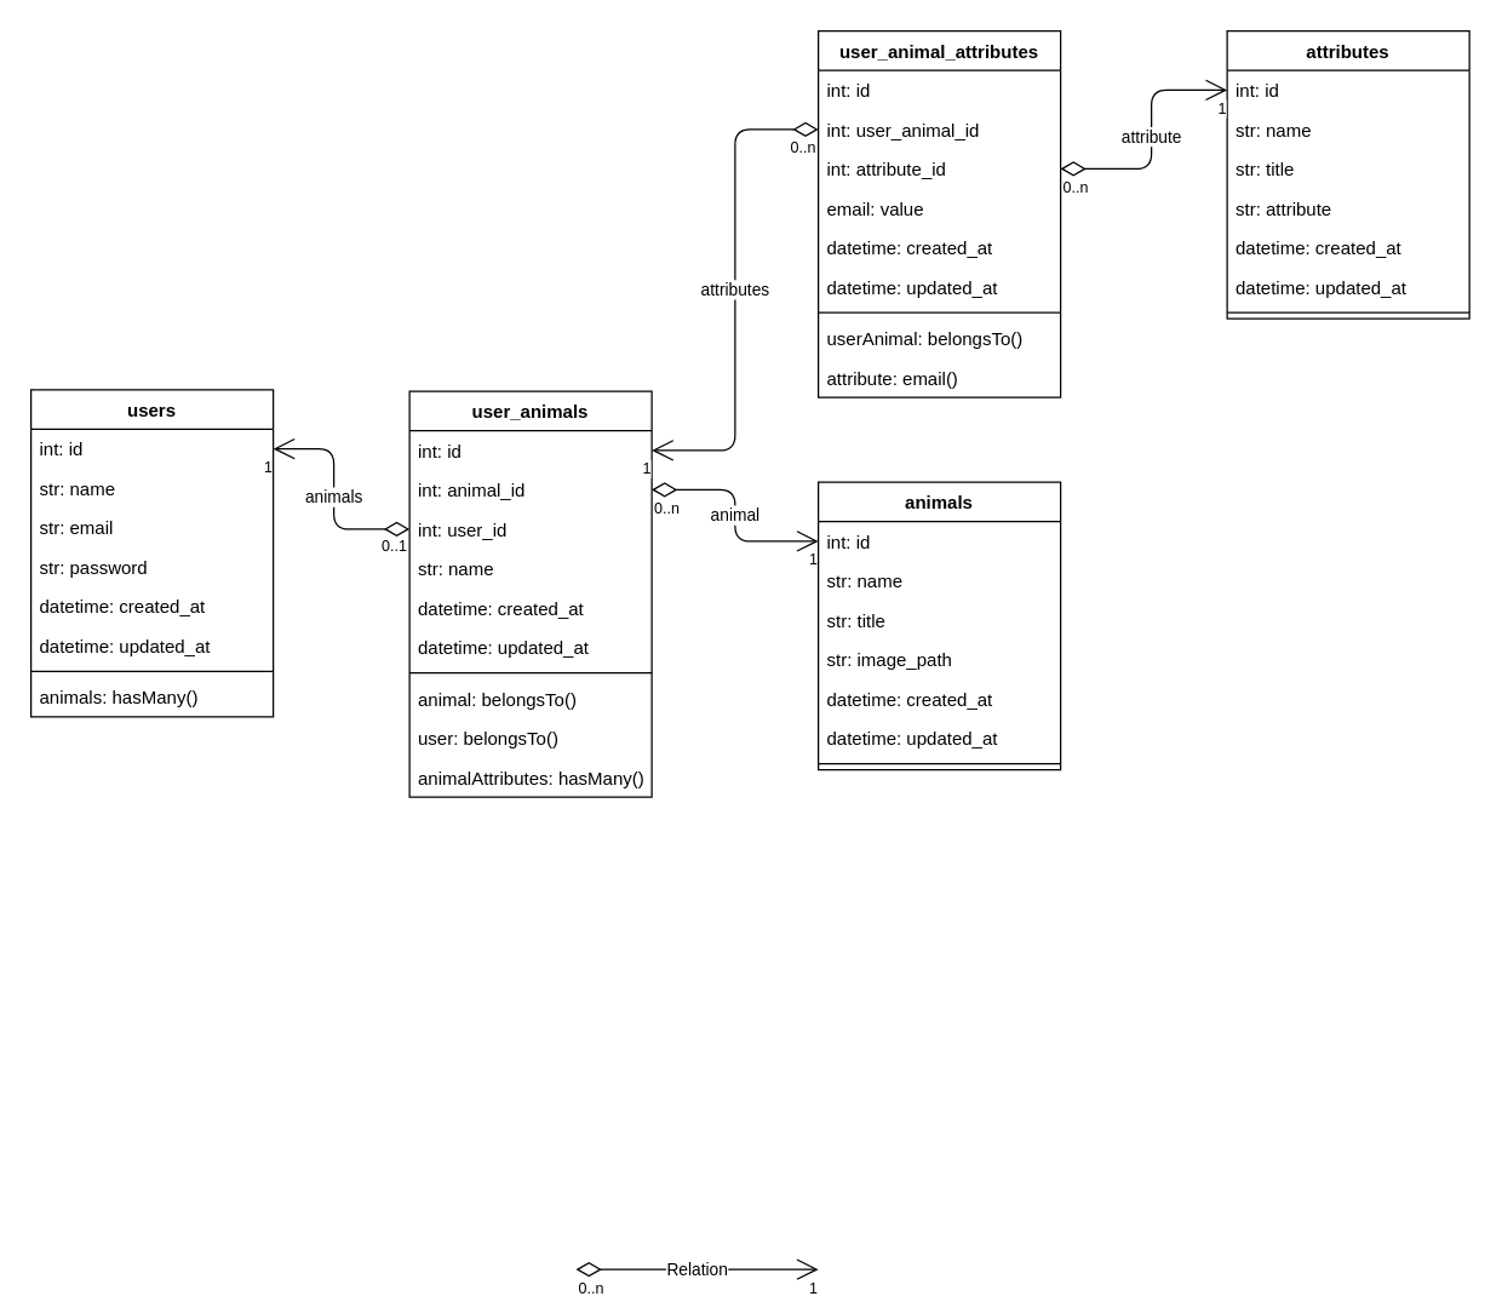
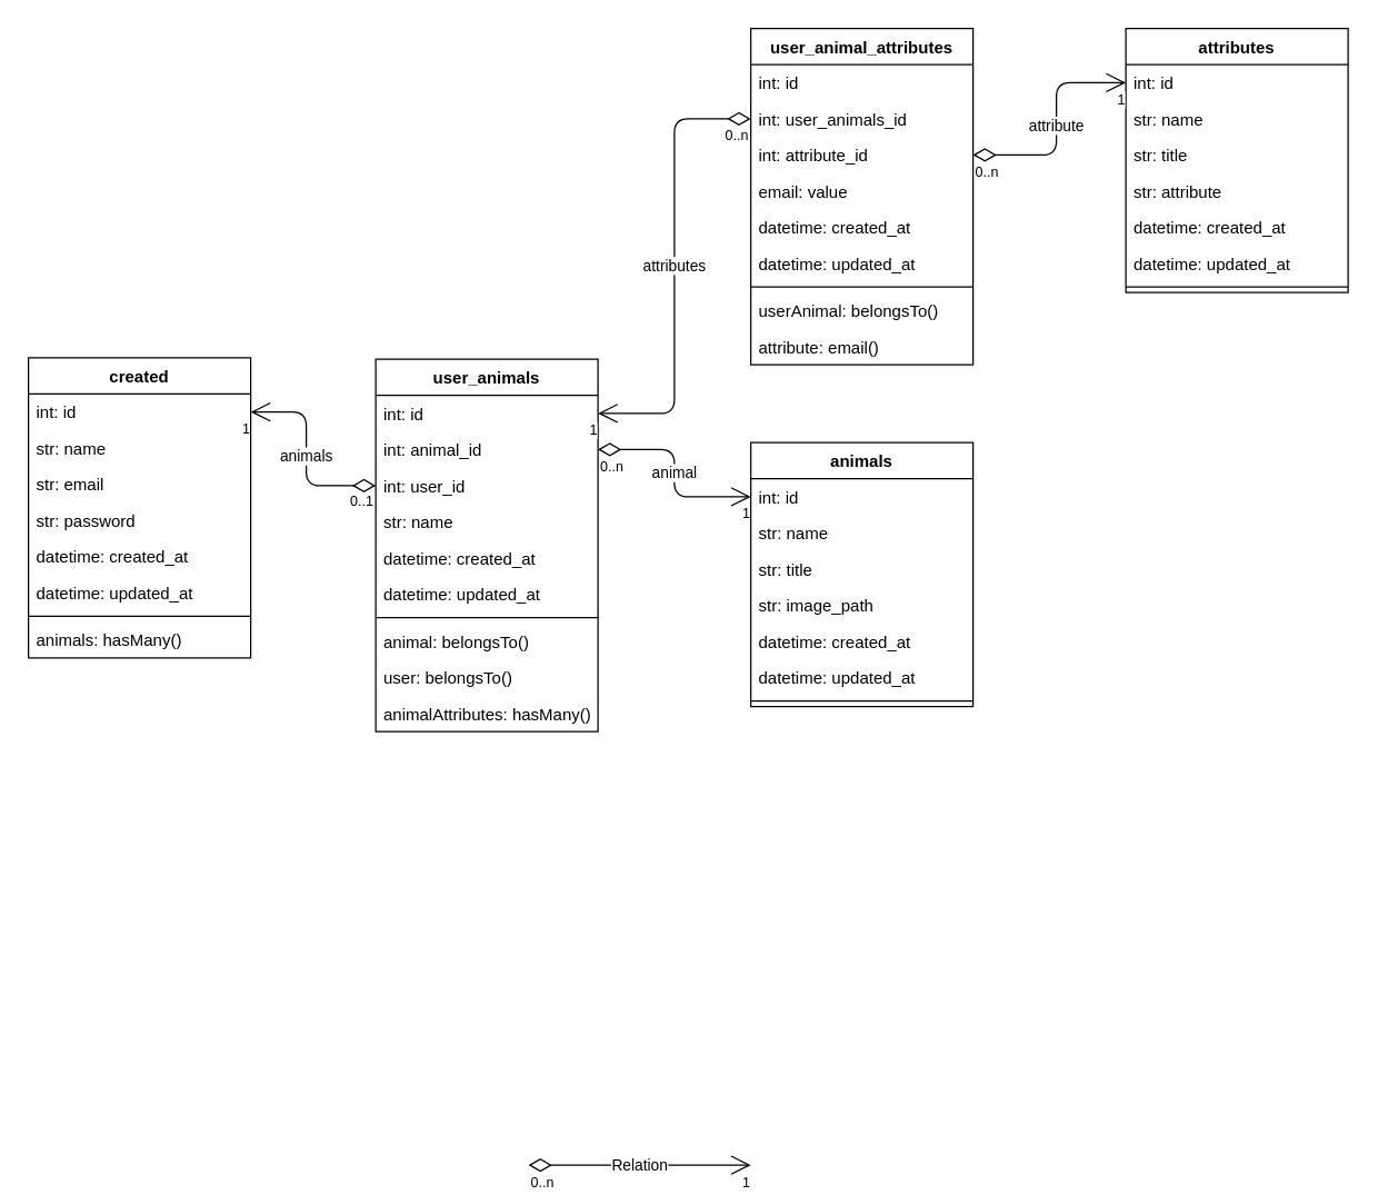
- <mxCell id="40" value="int: user_animal_id" style="text;strokeColor=none;fillColor=none;align=left;verticalAlign=top;spacingLeft=4;spacingRight=4;overflow=hidden;rotatable=0;points=[[0,0.5],[1,0.5]];portConstraint=eastwest;" vertex="1" parent="38"><mxGeometry y="52" width="160" height="26" as="geometry" /></mxCell>
+ <mxCell id="40" value="int: user_animals_id" style="text;strokeColor=none;fillColor=none;align=left;verticalAlign=top;spacingLeft=4;spacingRight=4;overflow=hidden;rotatable=0;points=[[0,0.5],[1,0.5]];portConstraint=eastwest;" vertex="1" parent="38"><mxGeometry y="52" width="160" height="26" as="geometry" /></mxCell>
- <mxCell id="2" value="users" style="swimlane;fontStyle=1;align=center;verticalAlign=top;childLayout=stackLayout;horizontal=1;startSize=26;horizontalStack=0;resizeParent=1;resizeParentMax=0;resizeLast=0;collapsible=1;marginBottom=0;" vertex="1" parent="1"><mxGeometry x="20" y="257" width="160" height="216" as="geometry" /></mxCell>
+ <mxCell id="2" value="created" style="swimlane;fontStyle=1;align=center;verticalAlign=top;childLayout=stackLayout;horizontal=1;startSize=26;horizontalStack=0;resizeParent=1;resizeParentMax=0;resizeLast=0;collapsible=1;marginBottom=0;" vertex="1" parent="1"><mxGeometry x="20" y="257" width="160" height="216" as="geometry" /></mxCell>
